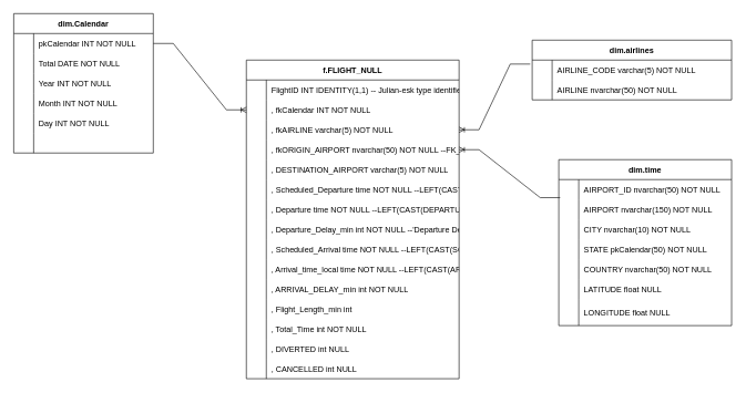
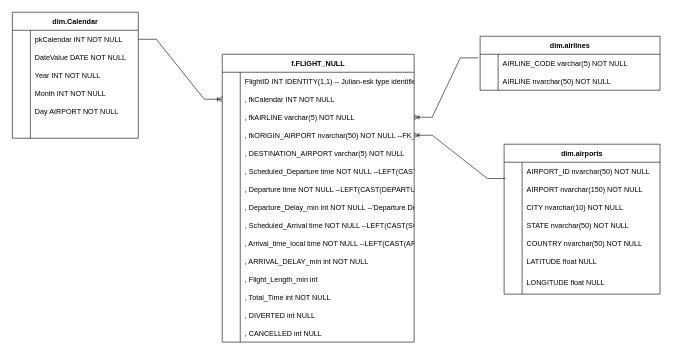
- <mxCell id="37" value="Total DATE NOT NULL" style="shape=partialRectangle;overflow=hidden;connectable=0;fillColor=none;align=left;strokeColor=inherit;top=0;left=0;bottom=0;right=0;spacingLeft=6;" parent="35" vertex="1"><mxGeometry x="30" width="180" height="30" as="geometry"><mxRectangle width="180" height="30" as="alternateBounds" /></mxGeometry></mxCell>
+ <mxCell id="37" value="DateValue DATE NOT NULL" style="shape=partialRectangle;overflow=hidden;connectable=0;fillColor=none;align=left;strokeColor=inherit;top=0;left=0;bottom=0;right=0;spacingLeft=6;" parent="35" vertex="1"><mxGeometry x="30" width="180" height="30" as="geometry"><mxRectangle width="180" height="30" as="alternateBounds" /></mxGeometry></mxCell>
- <mxCell id="46" value="Day INT NOT NULL" style="shape=partialRectangle;overflow=hidden;connectable=0;fillColor=none;align=left;strokeColor=inherit;top=0;left=0;bottom=0;right=0;spacingLeft=6;" parent="44" vertex="1"><mxGeometry x="30" width="180" height="30" as="geometry"><mxRectangle width="180" height="30" as="alternateBounds" /></mxGeometry></mxCell>
+ <mxCell id="46" value="Day AIRPORT NOT NULL" style="shape=partialRectangle;overflow=hidden;connectable=0;fillColor=none;align=left;strokeColor=inherit;top=0;left=0;bottom=0;right=0;spacingLeft=6;" parent="44" vertex="1"><mxGeometry x="30" width="180" height="30" as="geometry"><mxRectangle width="180" height="30" as="alternateBounds" /></mxGeometry></mxCell>
- <mxCell id="2" value="dim.time" style="shape=table;startSize=30;container=1;collapsible=1;childLayout=tableLayout;fixedRows=1;rowLines=0;fontStyle=1;align=center;resizeLast=1;" parent="1" vertex="1"><mxGeometry x="840" y="240" width="260" height="250" as="geometry" /></mxCell>
+ <mxCell id="2" value="dim.airports" style="shape=table;startSize=30;container=1;collapsible=1;childLayout=tableLayout;fixedRows=1;rowLines=0;fontStyle=1;align=center;resizeLast=1;" parent="1" vertex="1"><mxGeometry x="840" y="240" width="260" height="250" as="geometry" /></mxCell>
- <mxCell id="14" value="STATE pkCalendar(50) NOT NULL" style="shape=partialRectangle;overflow=hidden;connectable=0;fillColor=none;align=left;strokeColor=inherit;top=0;left=0;bottom=0;right=0;spacingLeft=6;" parent="12" vertex="1"><mxGeometry x="30" width="230" height="30" as="geometry"><mxRectangle width="230" height="30" as="alternateBounds" /></mxGeometry></mxCell>
+ <mxCell id="14" value="STATE nvarchar(50) NOT NULL" style="shape=partialRectangle;overflow=hidden;connectable=0;fillColor=none;align=left;strokeColor=inherit;top=0;left=0;bottom=0;right=0;spacingLeft=6;" parent="12" vertex="1"><mxGeometry x="30" width="230" height="30" as="geometry"><mxRectangle width="230" height="30" as="alternateBounds" /></mxGeometry></mxCell>
